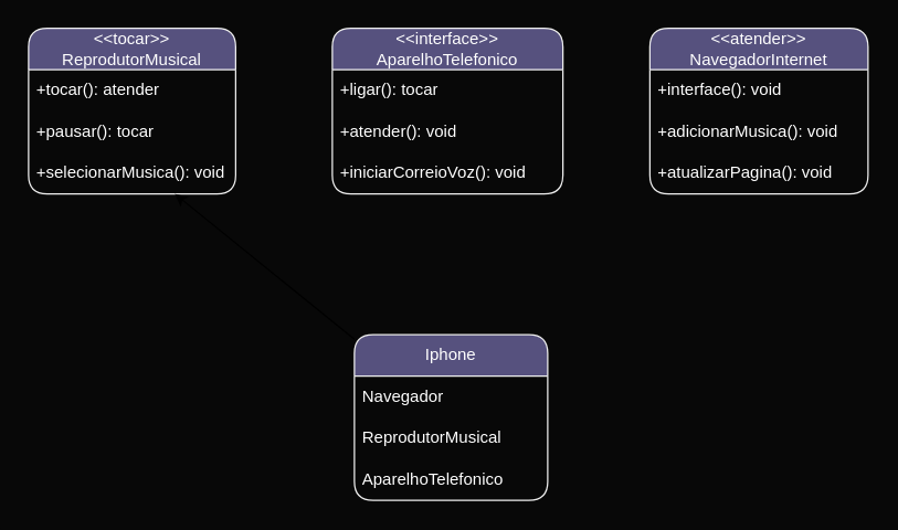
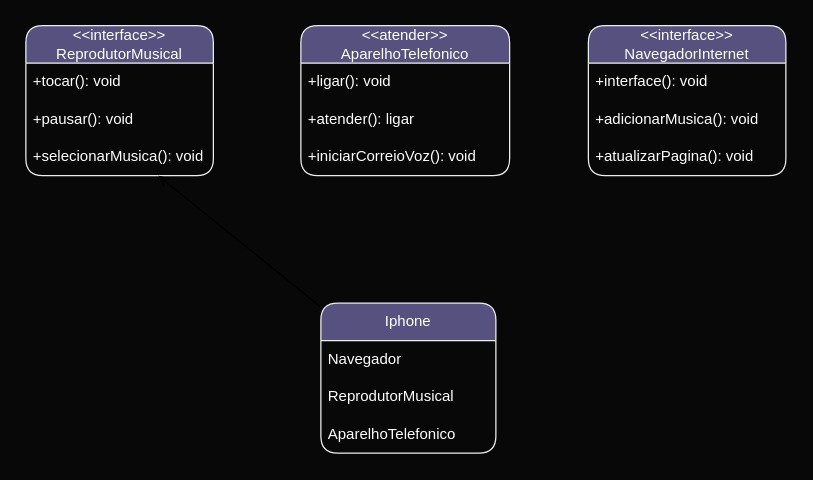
- <mxCell id="10" value="&amp;lt;&amp;lt;tocar&amp;gt;&amp;gt;&lt;br style=&quot;border-color: var(--border-color);&quot;&gt;ReprodutorMusical" style="swimlane;fontStyle=0;childLayout=stackLayout;horizontal=1;startSize=30;horizontalStack=0;resizeParent=1;resizeParentMax=0;resizeLast=0;collapsible=1;marginBottom=0;whiteSpace=wrap;html=1;rounded=1;labelBackgroundColor=none;fillColor=#56517E;strokeColor=#EEEEEE;fontColor=#FFFFFF;" parent="1" vertex="1"><mxGeometry x="20" y="20" width="150" height="120" as="geometry" /></mxCell>
+ <mxCell id="10" value="&amp;lt;&amp;lt;interface&amp;gt;&amp;gt;&lt;br style=&quot;border-color: var(--border-color);&quot;&gt;ReprodutorMusical" style="swimlane;fontStyle=0;childLayout=stackLayout;horizontal=1;startSize=30;horizontalStack=0;resizeParent=1;resizeParentMax=0;resizeLast=0;collapsible=1;marginBottom=0;whiteSpace=wrap;html=1;rounded=1;labelBackgroundColor=none;fillColor=#56517E;strokeColor=#EEEEEE;fontColor=#FFFFFF;" parent="1" vertex="1"><mxGeometry x="20" y="20" width="150" height="120" as="geometry" /></mxCell>
- <mxCell id="6" value="&amp;lt;&amp;lt;interface&amp;gt;&amp;gt;&lt;br style=&quot;border-color: var(--border-color);&quot;&gt;AparelhoTelefonico" style="swimlane;fontStyle=0;childLayout=stackLayout;horizontal=1;startSize=30;horizontalStack=0;resizeParent=1;resizeParentMax=0;resizeLast=0;collapsible=1;marginBottom=0;whiteSpace=wrap;html=1;rounded=1;labelBackgroundColor=none;fillColor=#56517E;strokeColor=#EEEEEE;fontColor=#FFFFFF;" parent="1" vertex="1"><mxGeometry x="240" y="20" width="167" height="120" as="geometry" /></mxCell>
+ <mxCell id="6" value="&amp;lt;&amp;lt;atender&amp;gt;&amp;gt;&lt;br style=&quot;border-color: var(--border-color);&quot;&gt;AparelhoTelefonico" style="swimlane;fontStyle=0;childLayout=stackLayout;horizontal=1;startSize=30;horizontalStack=0;resizeParent=1;resizeParentMax=0;resizeLast=0;collapsible=1;marginBottom=0;whiteSpace=wrap;html=1;rounded=1;labelBackgroundColor=none;fillColor=#56517E;strokeColor=#EEEEEE;fontColor=#FFFFFF;" parent="1" vertex="1"><mxGeometry x="240" y="20" width="167" height="120" as="geometry" /></mxCell>
- <mxCell id="2" value="&amp;lt;&amp;lt;atender&amp;gt;&amp;gt;&lt;br style=&quot;border-color: var(--border-color);&quot;&gt;NavegadorInternet" style="swimlane;fontStyle=0;childLayout=stackLayout;horizontal=1;startSize=30;horizontalStack=0;resizeParent=1;resizeParentMax=0;resizeLast=0;collapsible=1;marginBottom=0;whiteSpace=wrap;html=1;rounded=1;labelBackgroundColor=none;fillColor=#56517E;strokeColor=#EEEEEE;fontColor=#FFFFFF;" parent="1" vertex="1"><mxGeometry x="470" y="20" width="158" height="120" as="geometry" /></mxCell>
+ <mxCell id="2" value="&amp;lt;&amp;lt;interface&amp;gt;&amp;gt;&lt;br style=&quot;border-color: var(--border-color);&quot;&gt;NavegadorInternet" style="swimlane;fontStyle=0;childLayout=stackLayout;horizontal=1;startSize=30;horizontalStack=0;resizeParent=1;resizeParentMax=0;resizeLast=0;collapsible=1;marginBottom=0;whiteSpace=wrap;html=1;rounded=1;labelBackgroundColor=none;fillColor=#56517E;strokeColor=#EEEEEE;fontColor=#FFFFFF;" parent="1" vertex="1"><mxGeometry x="470" y="20" width="158" height="120" as="geometry" /></mxCell>
- <mxCell id="11" value="+tocar(): atender" style="text;strokeColor=none;fillColor=none;align=left;verticalAlign=middle;spacingLeft=4;spacingRight=4;overflow=hidden;points=[[0,0.5],[1,0.5]];portConstraint=eastwest;rotatable=0;whiteSpace=wrap;html=1;rounded=1;labelBackgroundColor=none;fontColor=#FFFFFF;" parent="10" vertex="1"><mxGeometry y="30" width="150" height="30" as="geometry" /></mxCell>
+ <mxCell id="11" value="+tocar(): void" style="text;strokeColor=none;fillColor=none;align=left;verticalAlign=middle;spacingLeft=4;spacingRight=4;overflow=hidden;points=[[0,0.5],[1,0.5]];portConstraint=eastwest;rotatable=0;whiteSpace=wrap;html=1;rounded=1;labelBackgroundColor=none;fontColor=#FFFFFF;" parent="10" vertex="1"><mxGeometry y="30" width="150" height="30" as="geometry" /></mxCell>
- <mxCell id="7" value="+ligar(): tocar" style="text;strokeColor=none;fillColor=none;align=left;verticalAlign=middle;spacingLeft=4;spacingRight=4;overflow=hidden;points=[[0,0.5],[1,0.5]];portConstraint=eastwest;rotatable=0;whiteSpace=wrap;html=1;rounded=1;labelBackgroundColor=none;fontColor=#FFFFFF;" parent="6" vertex="1"><mxGeometry y="30" width="167" height="30" as="geometry" /></mxCell>
+ <mxCell id="7" value="+ligar(): void" style="text;strokeColor=none;fillColor=none;align=left;verticalAlign=middle;spacingLeft=4;spacingRight=4;overflow=hidden;points=[[0,0.5],[1,0.5]];portConstraint=eastwest;rotatable=0;whiteSpace=wrap;html=1;rounded=1;labelBackgroundColor=none;fontColor=#FFFFFF;" parent="6" vertex="1"><mxGeometry y="30" width="167" height="30" as="geometry" /></mxCell>
- <mxCell id="12" value="+pausar(): tocar" style="text;strokeColor=none;fillColor=none;align=left;verticalAlign=middle;spacingLeft=4;spacingRight=4;overflow=hidden;points=[[0,0.5],[1,0.5]];portConstraint=eastwest;rotatable=0;whiteSpace=wrap;html=1;rounded=1;labelBackgroundColor=none;fontColor=#FFFFFF;" parent="10" vertex="1"><mxGeometry y="60" width="150" height="30" as="geometry" /></mxCell>
+ <mxCell id="12" value="+pausar(): void" style="text;strokeColor=none;fillColor=none;align=left;verticalAlign=middle;spacingLeft=4;spacingRight=4;overflow=hidden;points=[[0,0.5],[1,0.5]];portConstraint=eastwest;rotatable=0;whiteSpace=wrap;html=1;rounded=1;labelBackgroundColor=none;fontColor=#FFFFFF;" parent="10" vertex="1"><mxGeometry y="60" width="150" height="30" as="geometry" /></mxCell>
- <mxCell id="8" value="+atender(): void" style="text;strokeColor=none;fillColor=none;align=left;verticalAlign=middle;spacingLeft=4;spacingRight=4;overflow=hidden;points=[[0,0.5],[1,0.5]];portConstraint=eastwest;rotatable=0;whiteSpace=wrap;html=1;rounded=1;labelBackgroundColor=none;fontColor=#FFFFFF;" parent="6" vertex="1"><mxGeometry y="60" width="167" height="30" as="geometry" /></mxCell>
+ <mxCell id="8" value="+atender(): ligar" style="text;strokeColor=none;fillColor=none;align=left;verticalAlign=middle;spacingLeft=4;spacingRight=4;overflow=hidden;points=[[0,0.5],[1,0.5]];portConstraint=eastwest;rotatable=0;whiteSpace=wrap;html=1;rounded=1;labelBackgroundColor=none;fontColor=#FFFFFF;" parent="6" vertex="1"><mxGeometry y="60" width="167" height="30" as="geometry" /></mxCell>
